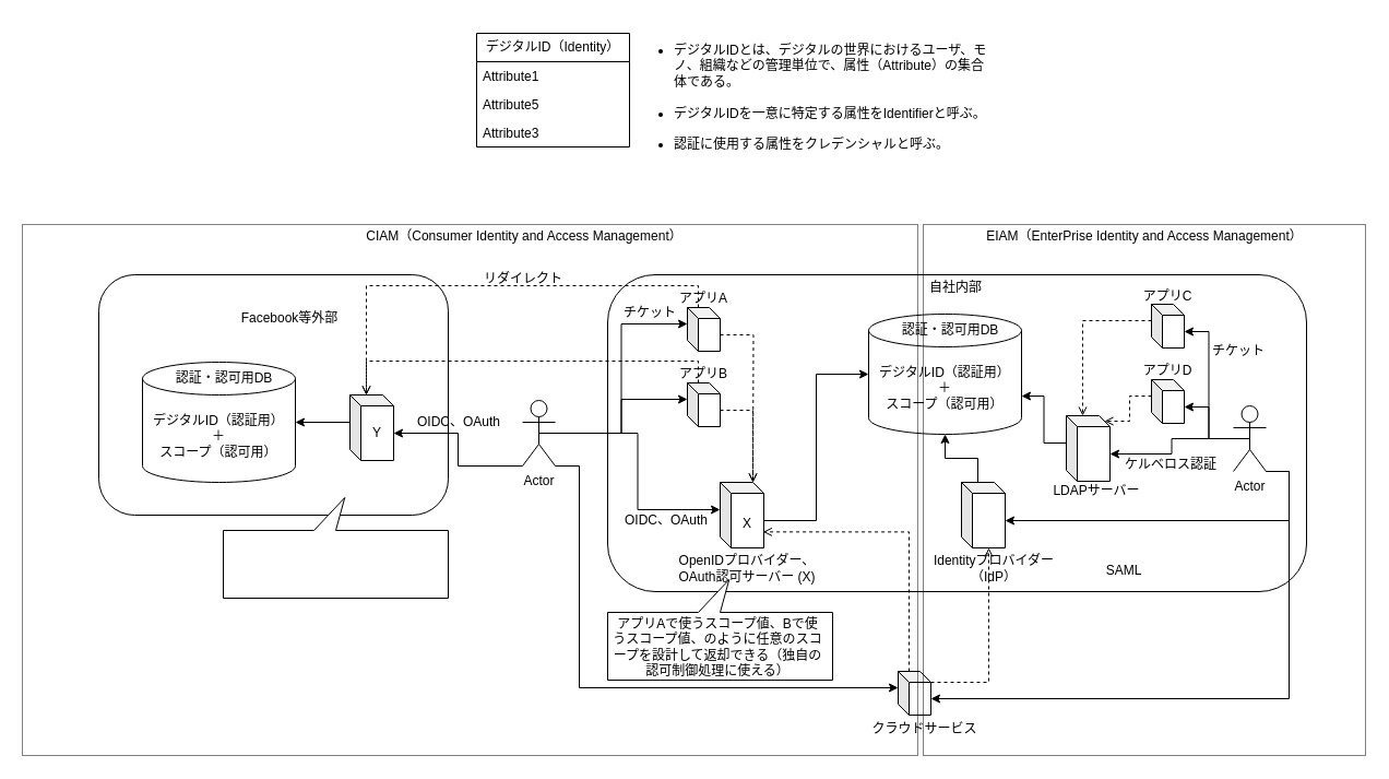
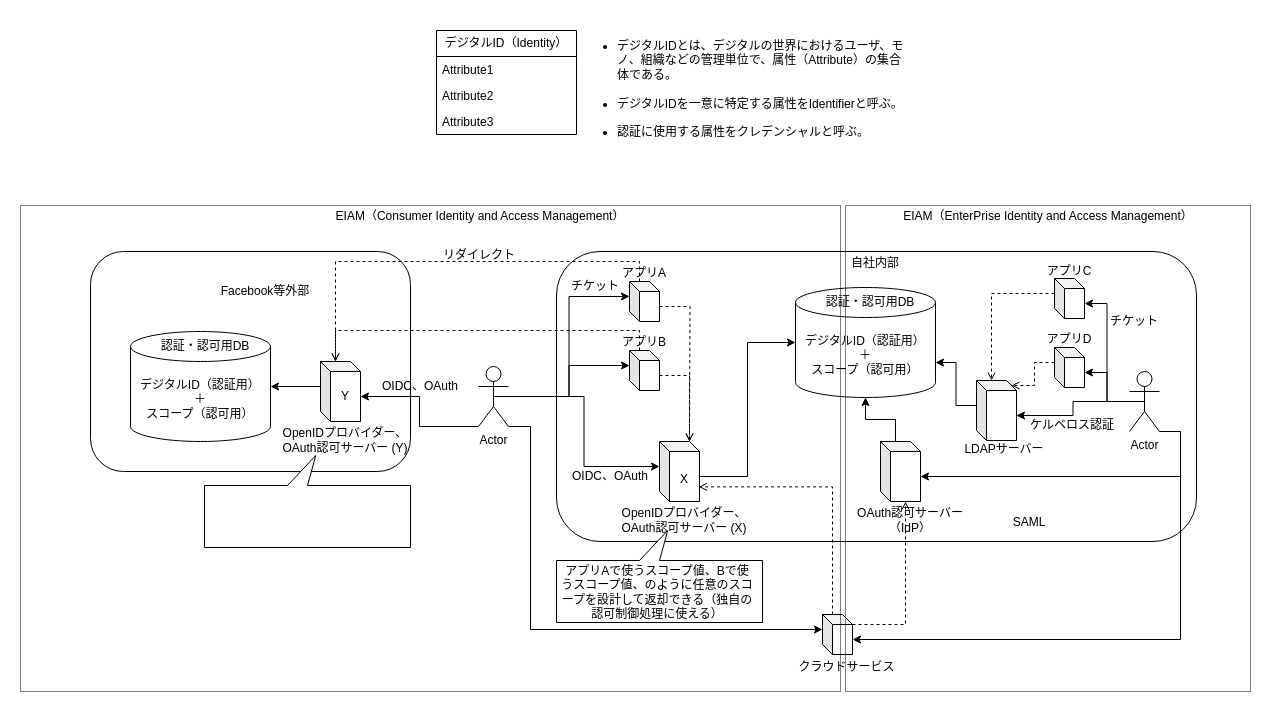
- <mxCell id="70" value="Attribute5" style="text;strokeColor=none;fillColor=none;align=left;verticalAlign=top;spacingLeft=4;spacingRight=4;overflow=hidden;rotatable=0;points=[[0,0.5],[1,0.5]];portConstraint=eastwest;whiteSpace=wrap;html=1;" vertex="1" parent="68"><mxGeometry y="52" width="140" height="26" as="geometry" /></mxCell>
+ <mxCell id="70" value="Attribute2" style="text;strokeColor=none;fillColor=none;align=left;verticalAlign=top;spacingLeft=4;spacingRight=4;overflow=hidden;rotatable=0;points=[[0,0.5],[1,0.5]];portConstraint=eastwest;whiteSpace=wrap;html=1;" vertex="1" parent="68"><mxGeometry y="52" width="140" height="26" as="geometry" /></mxCell>
- <mxCell id="62" value="CIAM（Consumer Identity and Access Management）" style="text;html=1;strokeColor=none;fillColor=none;align=center;verticalAlign=middle;whiteSpace=wrap;rounded=0;" vertex="1" parent="1"><mxGeometry x="320" y="201" width="320" height="30" as="geometry" /></mxCell>
+ <mxCell id="62" value="EIAM（Consumer Identity and Access Management）" style="text;html=1;strokeColor=none;fillColor=none;align=center;verticalAlign=middle;whiteSpace=wrap;rounded=0;" vertex="1" parent="1"><mxGeometry x="320" y="201" width="320" height="30" as="geometry" /></mxCell>
+ <mxCell id="7" value="OpenIDプロバイダー、&lt;br&gt;OAuth認可サーバー (Y)" style="text;html=1;strokeColor=none;fillColor=none;align=center;verticalAlign=middle;whiteSpace=wrap;rounded=0;" vertex="1" parent="1"><mxGeometry x="280" y="425" width="130" height="30" as="geometry" /></mxCell>
- <mxCell id="51" value="Identityプロバイダー（IdP）" style="text;html=1;strokeColor=none;fillColor=none;align=center;verticalAlign=middle;whiteSpace=wrap;rounded=0;" vertex="1" parent="1"><mxGeometry x="850" y="505" width="120" height="30" as="geometry" /></mxCell>
+ <mxCell id="51" value="OAuth認可サーバー（IdP）" style="text;html=1;strokeColor=none;fillColor=none;align=center;verticalAlign=middle;whiteSpace=wrap;rounded=0;" vertex="1" parent="1"><mxGeometry x="850" y="505" width="120" height="30" as="geometry" /></mxCell>
